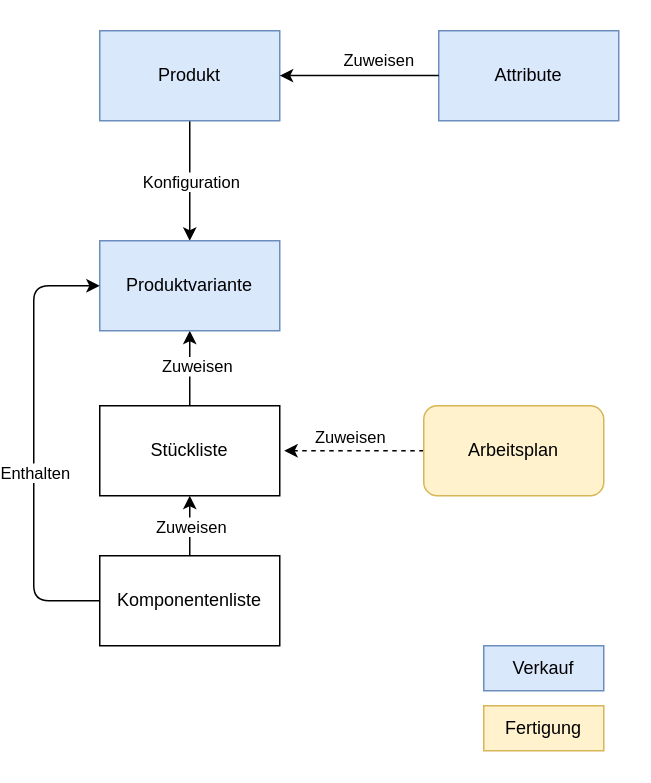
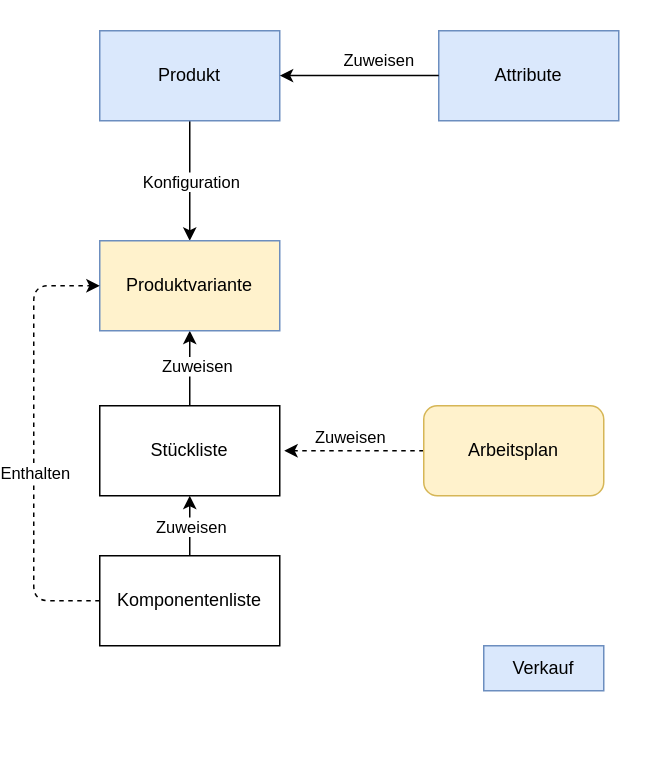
- <mxCell id="7" value="Produktvariante" style="rounded=0;whiteSpace=wrap;html=1;fillColor=#dae8fc;strokeColor=#6c8ebf;" parent="1" vertex="1"><mxGeometry x="64" y="160" width="120" height="60" as="geometry" /></mxCell>
+ <mxCell id="7" value="Produktvariante" style="rounded=0;whiteSpace=wrap;html=1;fillColor=#fff2cc;strokeColor=#6c8ebf;" parent="1" vertex="1"><mxGeometry x="64" y="160" width="120" height="60" as="geometry" /></mxCell>
- <mxCell id="10" value="" style="endArrow=classic;html=1;exitX=0;exitY=0.5;exitDx=0;exitDy=0;entryX=0;entryY=0.5;entryDx=0;entryDy=0;edgeStyle=orthogonalEdgeStyle;" parent="1" source="19" target="7" edge="1"><mxGeometry width="50" height="50" relative="1" as="geometry"><mxPoint x="-130" y="280" as="sourcePoint" /><mxPoint x="-80" y="230" as="targetPoint" /><Array as="points"><mxPoint x="20" y="400" /><mxPoint x="20" y="190" /></Array></mxGeometry></mxCell>
+ <mxCell id="10" value="" style="endArrow=classic;html=1;exitX=0;exitY=0.5;exitDx=0;exitDy=0;entryX=0;entryY=0.5;entryDx=0;entryDy=0;edgeStyle=orthogonalEdgeStyle;dashed=1;" parent="1" source="19" target="7" edge="1"><mxGeometry width="50" height="50" relative="1" as="geometry"><mxPoint x="-130" y="280" as="sourcePoint" /><mxPoint x="-80" y="230" as="targetPoint" /><Array as="points"><mxPoint x="20" y="400" /><mxPoint x="20" y="190" /></Array></mxGeometry></mxCell>
- <mxCell id="20" value="Fertigung" style="rounded=0;whiteSpace=wrap;html=1;fillColor=#fff2cc;strokeColor=#d6b656;" parent="1" vertex="1"><mxGeometry x="320" y="470" width="80" height="30" as="geometry" /></mxCell>
